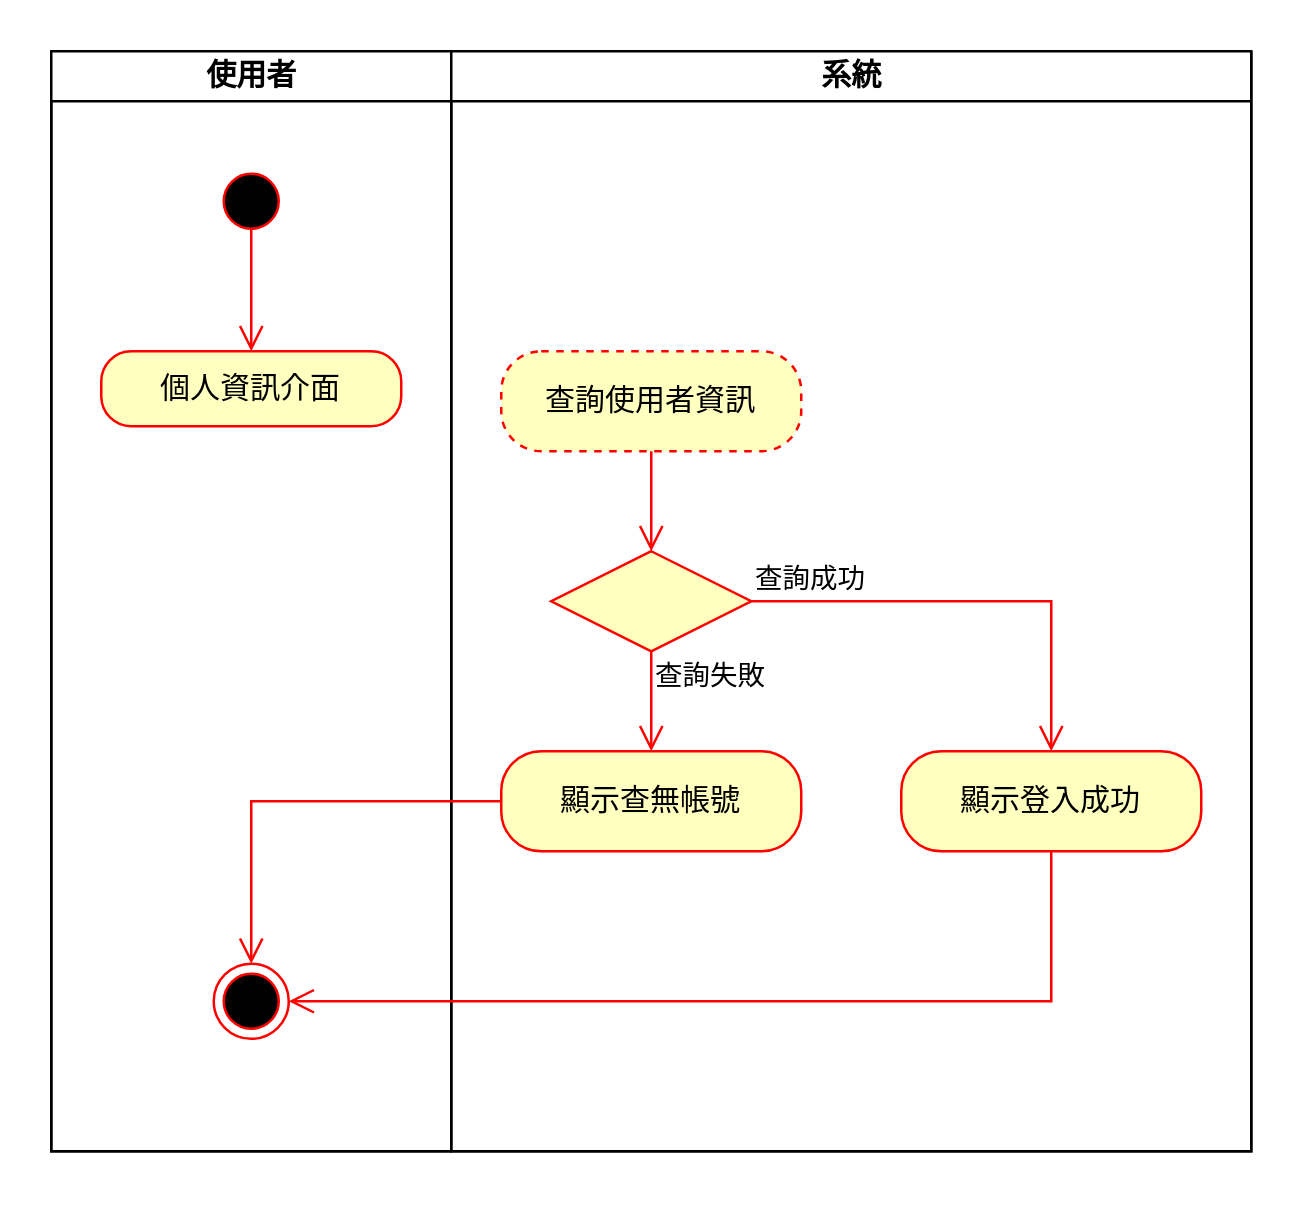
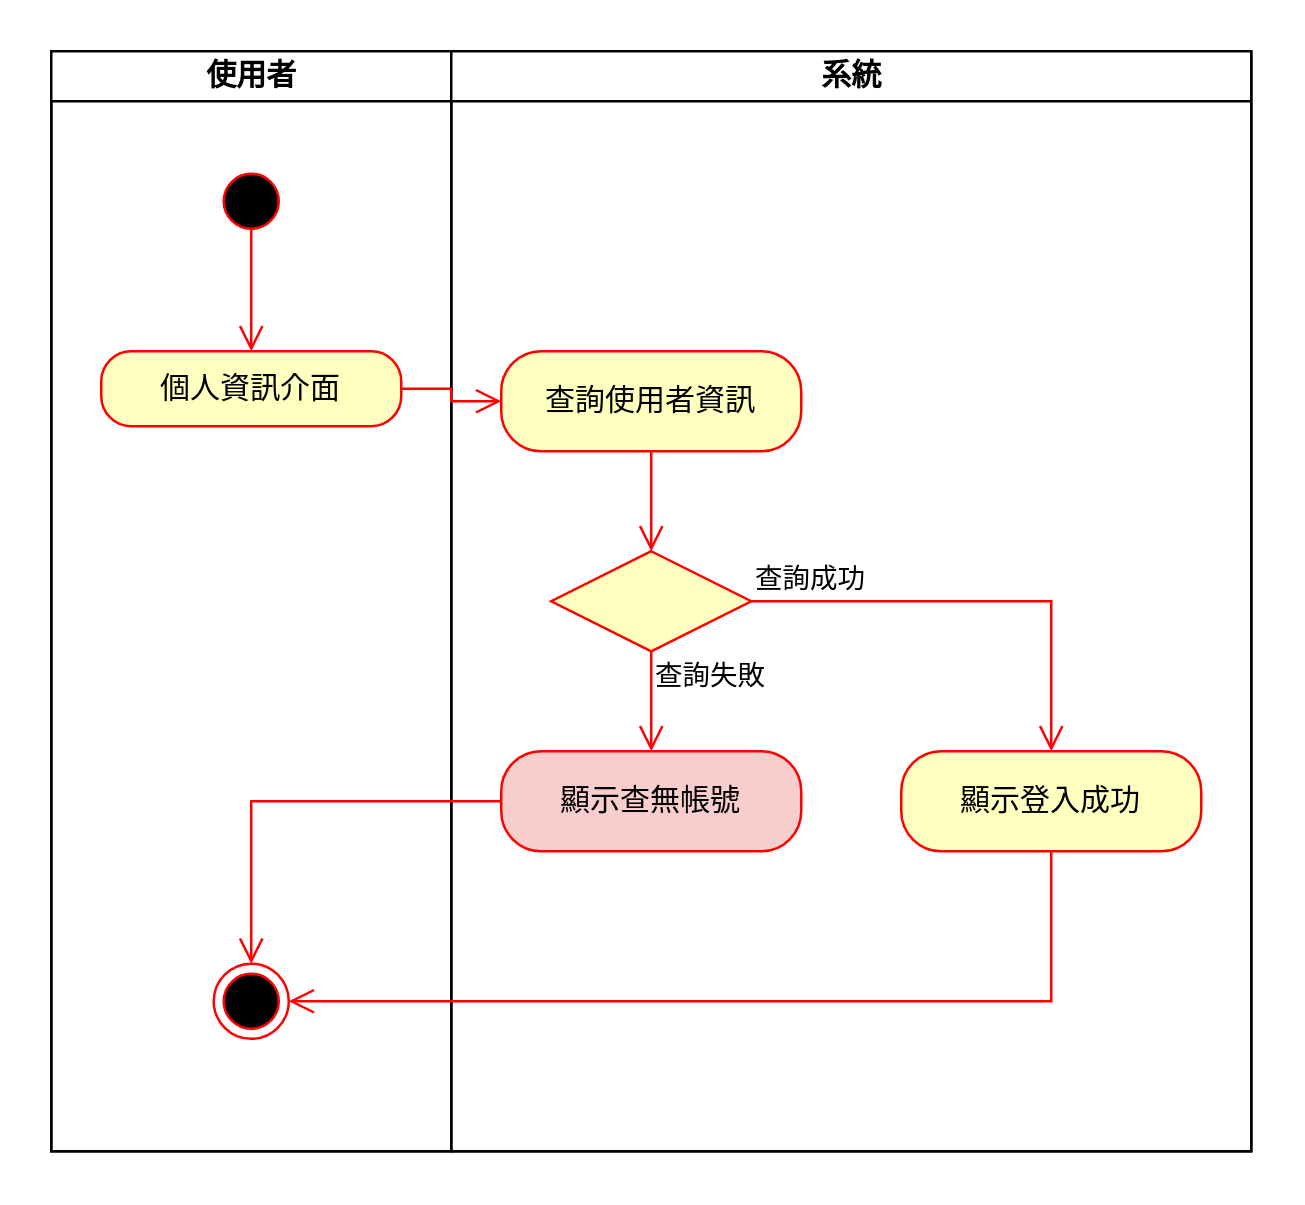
+ <mxCell id="17" value="" style="edgeStyle=orthogonalEdgeStyle;html=1;verticalAlign=bottom;endArrow=open;endSize=8;strokeColor=#ff0000;rounded=0;exitX=1;exitY=0.5;exitDx=0;exitDy=0;entryX=0;entryY=0.5;entryDx=0;entryDy=0;" parent="2" source="7" edge="1" target="9"><mxGeometry relative="1" as="geometry"><mxPoint x="160.0" y="200" as="targetPoint" /></mxGeometry></mxCell>
- <mxCell id="9" value="查詢使用者資訊" style="rounded=1;whiteSpace=wrap;html=1;arcSize=40;fontColor=#000000;fillColor=#ffffc0;strokeColor=#ff0000;dashed=1;" parent="8" vertex="1"><mxGeometry x="20.0" y="120" width="120" height="40" as="geometry" /></mxCell>
+ <mxCell id="9" value="查詢使用者資訊" style="rounded=1;whiteSpace=wrap;html=1;arcSize=40;fontColor=#000000;fillColor=#ffffc0;strokeColor=#ff0000;" parent="8" vertex="1"><mxGeometry x="20.0" y="120" width="120" height="40" as="geometry" /></mxCell>
- <mxCell id="14" value="顯示查無帳號" style="rounded=1;whiteSpace=wrap;html=1;arcSize=40;fontColor=#000000;fillColor=#ffffc0;strokeColor=#ff0000;" parent="8" vertex="1"><mxGeometry x="20.0" y="280" width="120" height="40" as="geometry" /></mxCell>
+ <mxCell id="14" value="顯示查無帳號" style="rounded=1;whiteSpace=wrap;html=1;arcSize=40;fontColor=#000000;fillColor=#f8cecc;strokeColor=#ff0000;" parent="8" vertex="1"><mxGeometry x="20.0" y="280" width="120" height="40" as="geometry" /></mxCell>
